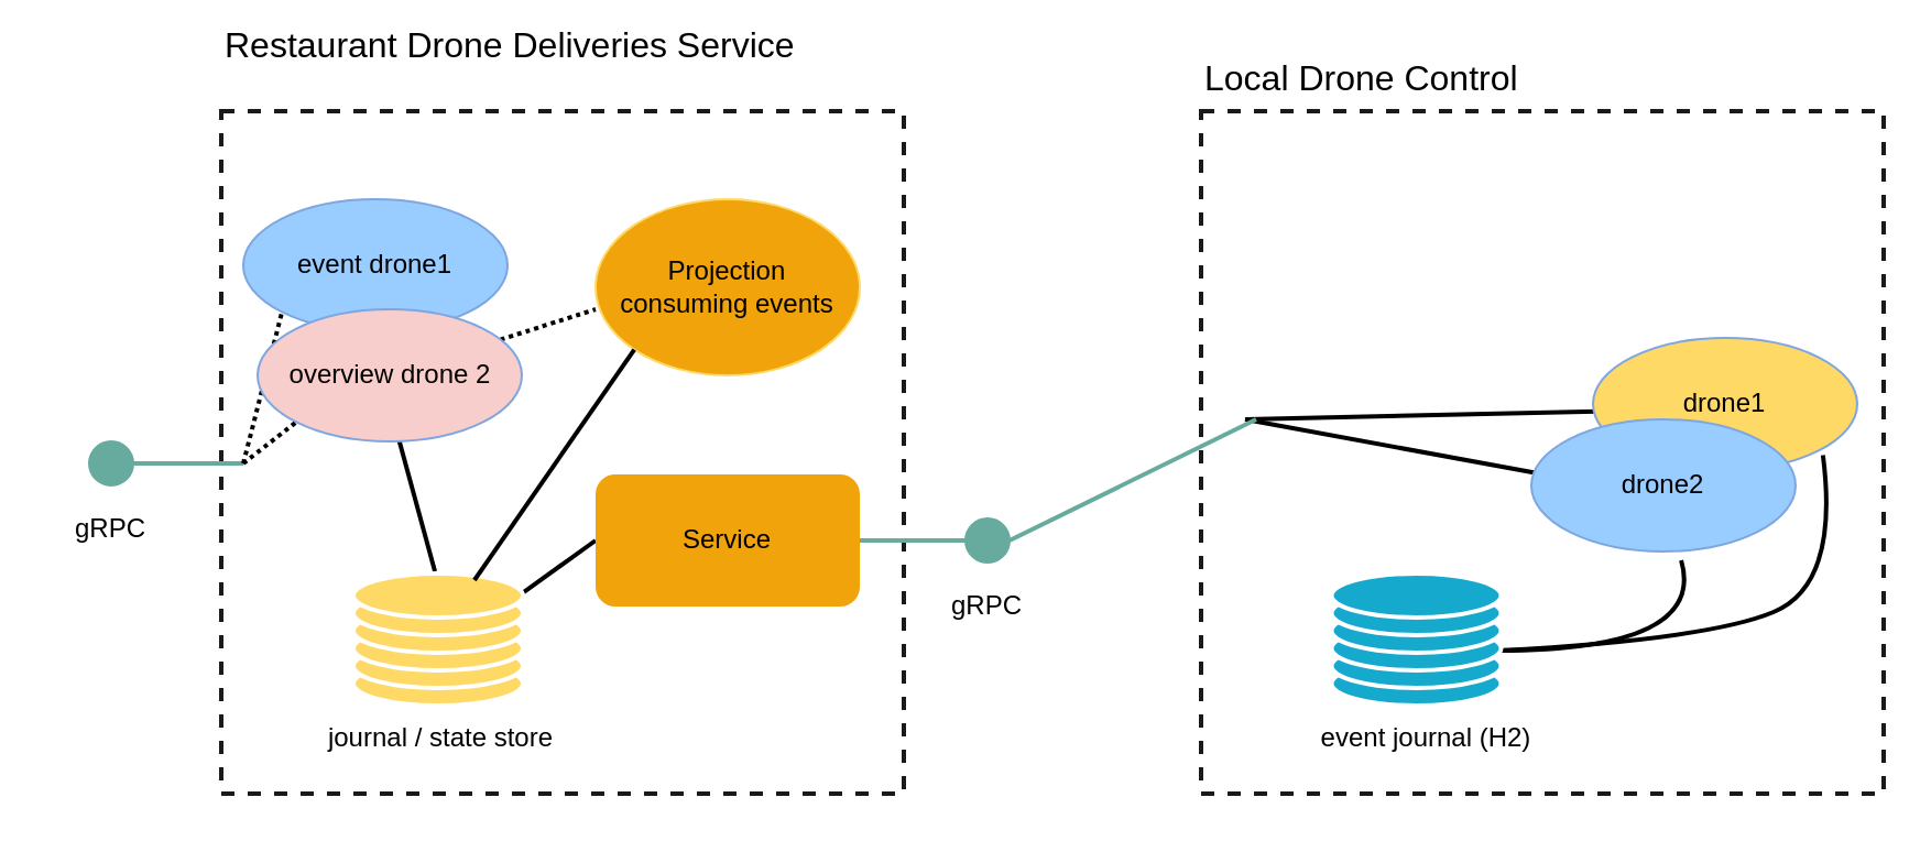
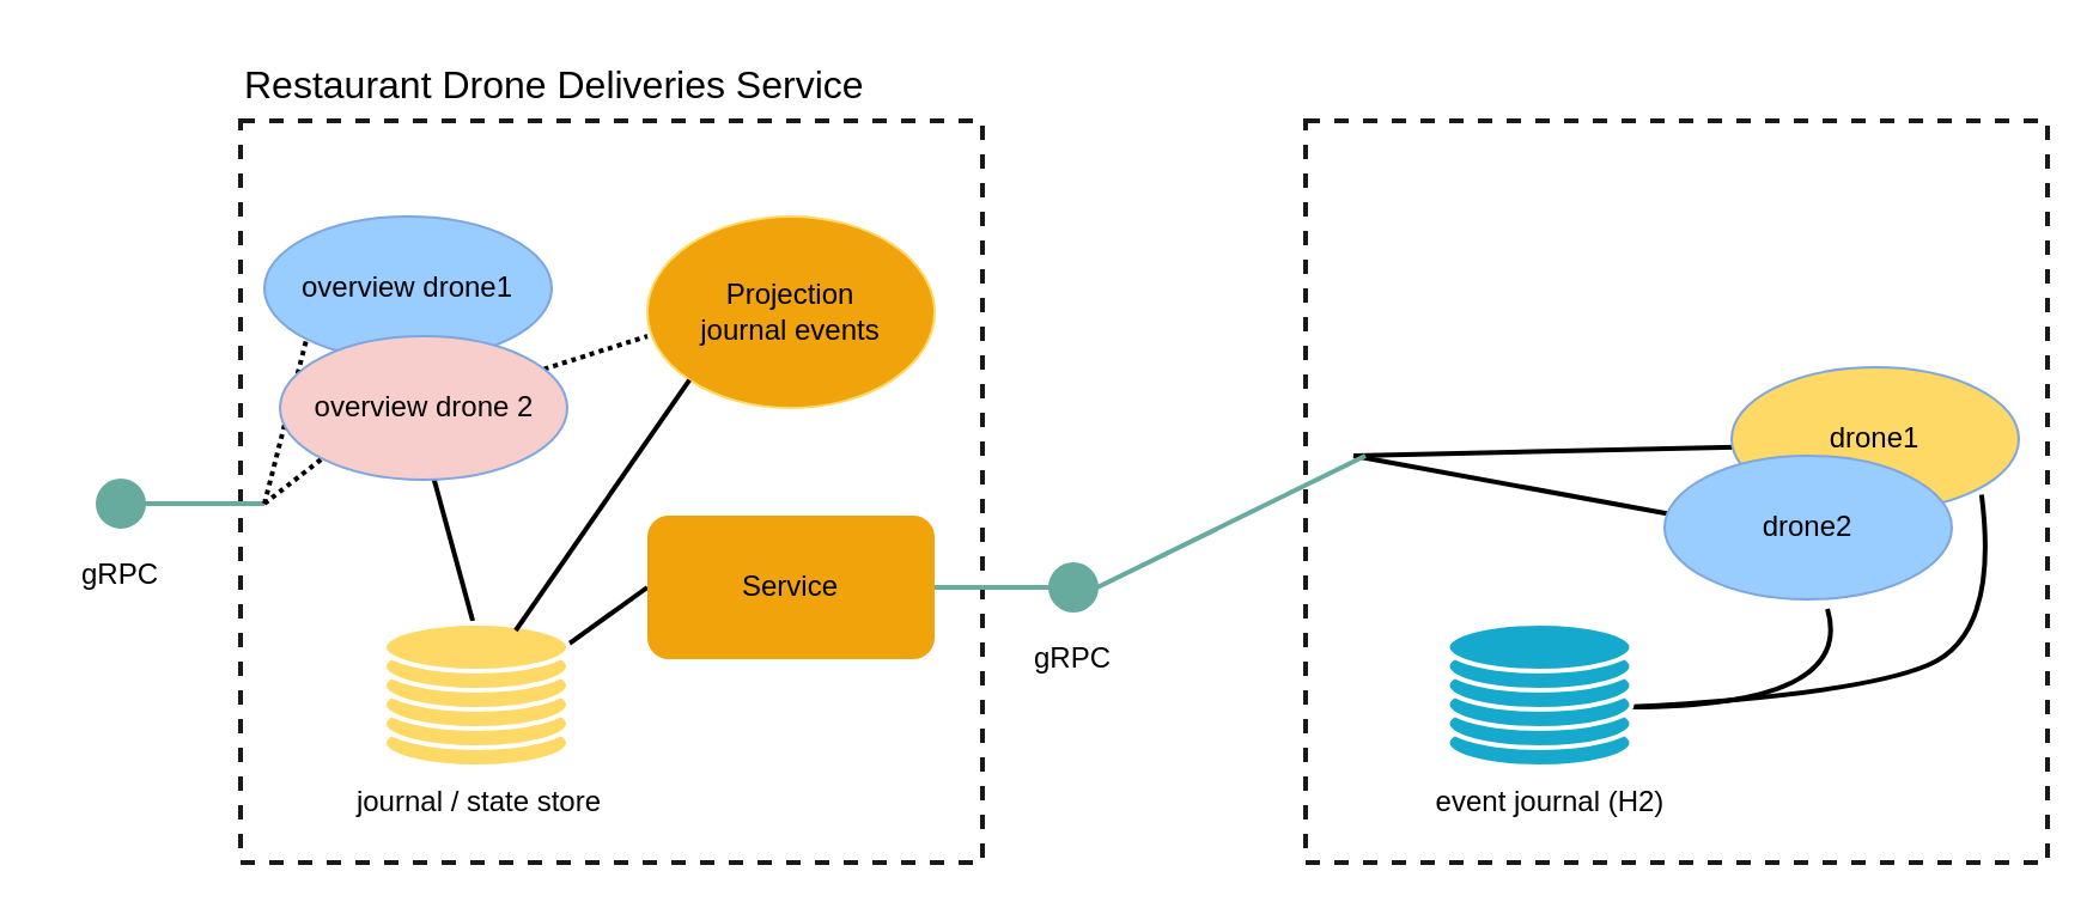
- <mxCell id="8" value="Restaurant Drone Deliveries Service" style="text;html=1;strokeColor=none;fillColor=none;align=left;verticalAlign=middle;whiteSpace=wrap;rounded=0;fontSize=16;" vertex="1" parent="1"><mxGeometry x="100" y="5" width="290" height="30" as="geometry" /></mxCell>
+ <mxCell id="8" value="Restaurant Drone Deliveries Service" style="text;html=1;strokeColor=none;fillColor=none;align=left;verticalAlign=middle;whiteSpace=wrap;rounded=0;fontSize=16;" vertex="1" parent="1"><mxGeometry x="100" y="20" width="290" height="30" as="geometry" /></mxCell>
- <mxCell id="31" value="Local Drone Control" style="text;html=1;strokeColor=none;fillColor=none;align=left;verticalAlign=middle;whiteSpace=wrap;rounded=0;fontSize=16;" vertex="1" parent="1"><mxGeometry x="545" y="20" width="200" height="30" as="geometry" /></mxCell>
- <mxCell id="22" value="event drone1" style="ellipse;whiteSpace=wrap;html=1;fillColor=#99CCFF;strokeColor=#7EA6E0;fontColor=#000000;" vertex="1" parent="1"><mxGeometry x="110" y="90" width="120" height="60" as="geometry" /></mxCell>
+ <mxCell id="22" value="overview drone1" style="ellipse;whiteSpace=wrap;html=1;fillColor=#99CCFF;strokeColor=#7EA6E0;fontColor=#000000;" vertex="1" parent="1"><mxGeometry x="110" y="90" width="120" height="60" as="geometry" /></mxCell>
- <mxCell id="11" value="Projection &lt;br&gt;consuming events" style="ellipse;whiteSpace=wrap;html=1;fillColor=#f0a30a;strokeColor=#FFD966;fontColor=#000000;" vertex="1" parent="1"><mxGeometry x="270" y="90" width="120" height="80" as="geometry" /></mxCell>
+ <mxCell id="11" value="Projection &lt;br&gt;journal events" style="ellipse;whiteSpace=wrap;html=1;fillColor=#f0a30a;strokeColor=#FFD966;fontColor=#000000;" vertex="1" parent="1"><mxGeometry x="270" y="90" width="120" height="80" as="geometry" /></mxCell>
